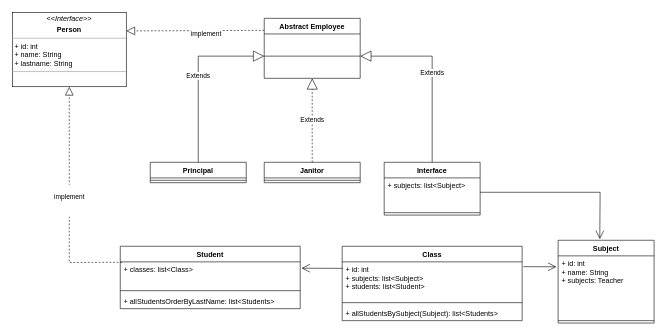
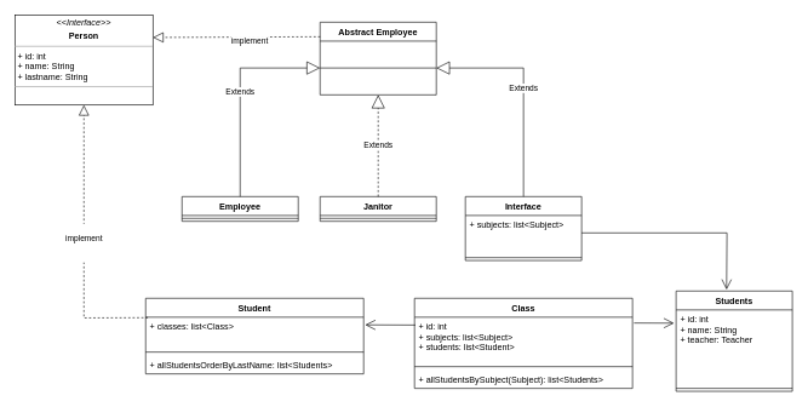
- <mxCell id="4" value="Principal" style="swimlane;fontStyle=1;align=center;verticalAlign=top;childLayout=stackLayout;horizontal=1;startSize=26;horizontalStack=0;resizeParent=1;resizeParentMax=0;resizeLast=0;collapsible=1;marginBottom=0;" vertex="1" parent="1"><mxGeometry x="250" y="270" width="160" height="34" as="geometry" /></mxCell>
+ <mxCell id="4" value="Employee" style="swimlane;fontStyle=1;align=center;verticalAlign=top;childLayout=stackLayout;horizontal=1;startSize=26;horizontalStack=0;resizeParent=1;resizeParentMax=0;resizeLast=0;collapsible=1;marginBottom=0;" vertex="1" parent="1"><mxGeometry x="250" y="270" width="160" height="34" as="geometry" /></mxCell>
- <mxCell id="15" value="Subject" style="swimlane;fontStyle=1;align=center;verticalAlign=top;childLayout=stackLayout;horizontal=1;startSize=26;horizontalStack=0;resizeParent=1;resizeParentMax=0;resizeLast=0;collapsible=1;marginBottom=0;" vertex="1" parent="1"><mxGeometry x="930" y="400" width="160" height="138" as="geometry" /></mxCell>
+ <mxCell id="15" value="Students" style="swimlane;fontStyle=1;align=center;verticalAlign=top;childLayout=stackLayout;horizontal=1;startSize=26;horizontalStack=0;resizeParent=1;resizeParentMax=0;resizeLast=0;collapsible=1;marginBottom=0;" vertex="1" parent="1"><mxGeometry x="930" y="400" width="160" height="138" as="geometry" /></mxCell>
- <mxCell id="16" value="+ id: int&#10;+ name: String&#10;+ subjects: Teacher" style="text;strokeColor=none;fillColor=none;align=left;verticalAlign=top;spacingLeft=4;spacingRight=4;overflow=hidden;rotatable=0;points=[[0,0.5],[1,0.5]];portConstraint=eastwest;" vertex="1" parent="15"><mxGeometry y="26" width="160" height="104" as="geometry" /></mxCell>
+ <mxCell id="16" value="+ id: int&#10;+ name: String&#10;+ teacher: Teacher" style="text;strokeColor=none;fillColor=none;align=left;verticalAlign=top;spacingLeft=4;spacingRight=4;overflow=hidden;rotatable=0;points=[[0,0.5],[1,0.5]];portConstraint=eastwest;" vertex="1" parent="15"><mxGeometry y="26" width="160" height="104" as="geometry" /></mxCell>
